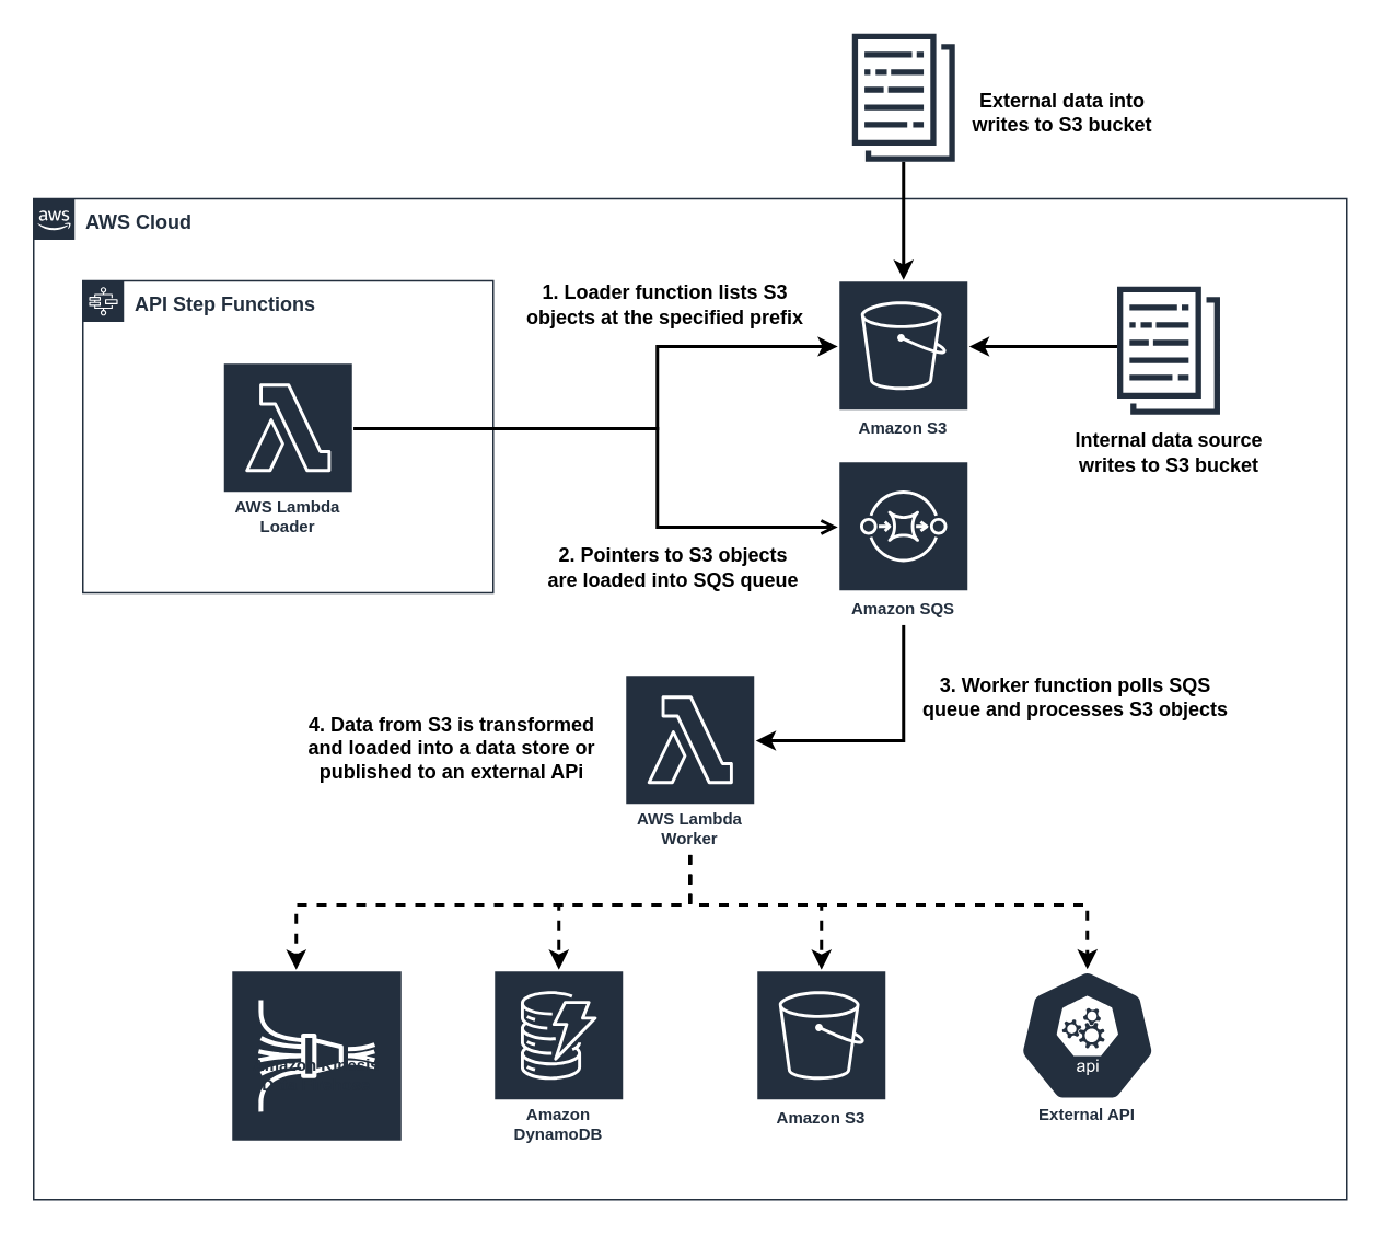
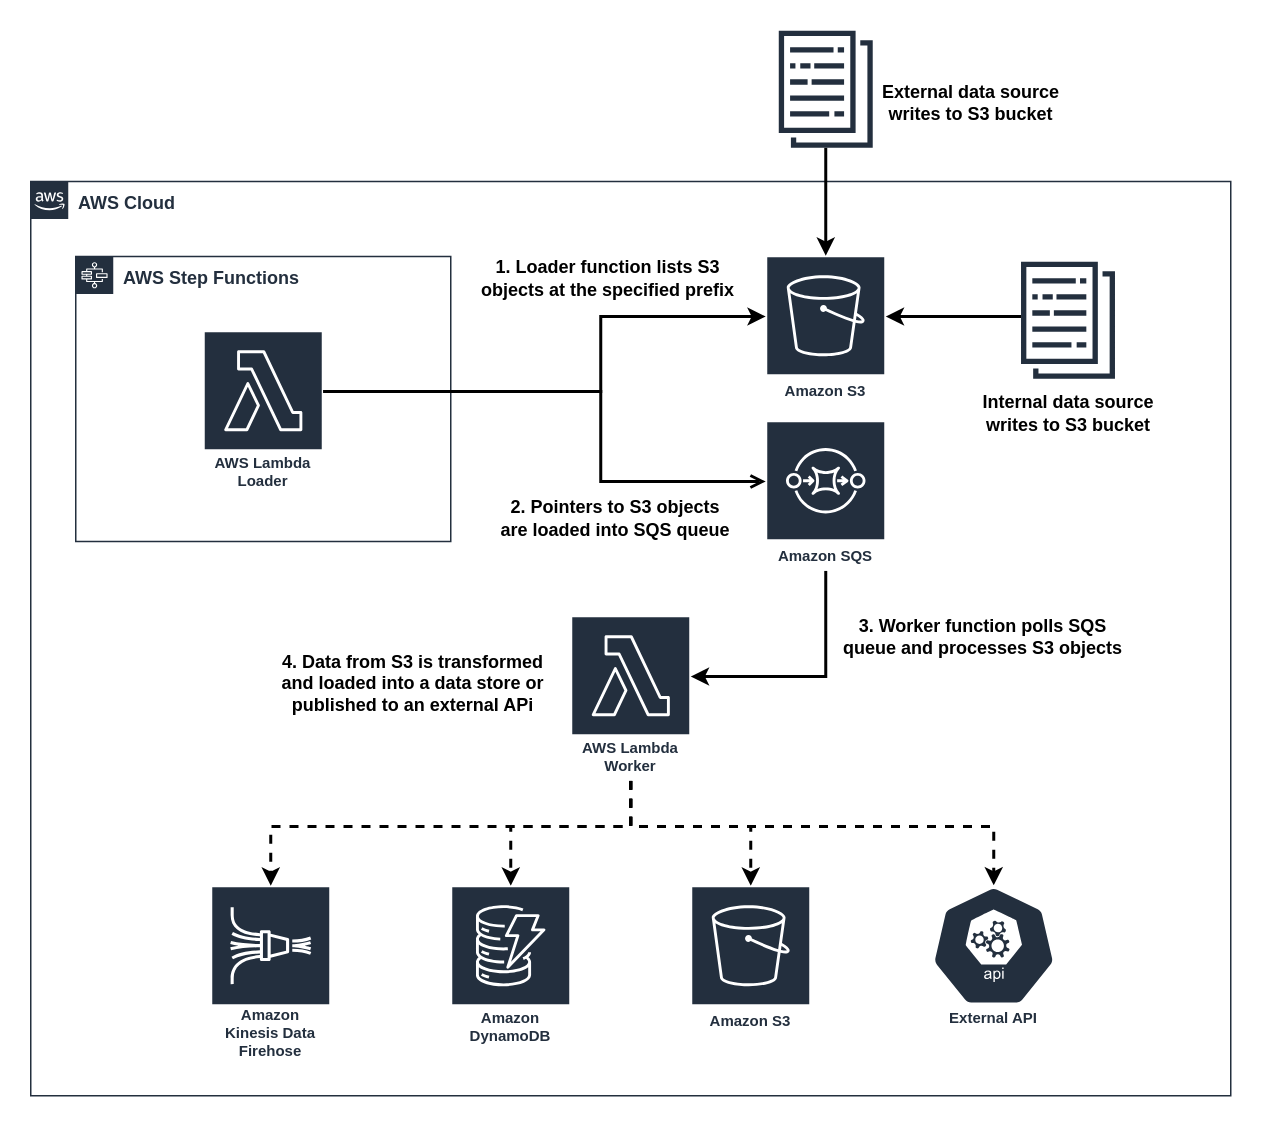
- <mxCell id="32" value="&lt;b&gt;External data into writes to S3 bucket&lt;/b&gt;" style="text;strokeColor=none;align=center;fillColor=none;html=1;verticalAlign=middle;whiteSpace=wrap;rounded=0;" vertex="1" parent="1"><mxGeometry x="581.5" y="53" width="130" height="30" as="geometry" /></mxCell>
+ <mxCell id="32" value="&lt;b&gt;External data source writes to S3 bucket&lt;/b&gt;" style="text;strokeColor=none;align=center;fillColor=none;html=1;verticalAlign=middle;whiteSpace=wrap;rounded=0;" vertex="1" parent="1"><mxGeometry x="581.5" y="53" width="130" height="30" as="geometry" /></mxCell>
- <mxCell id="5" value="&lt;font color=&quot;#232f3e&quot;&gt;&lt;b&gt;API Step Functions&lt;/b&gt;&lt;/font&gt;" style="points=[[0,0],[0.25,0],[0.5,0],[0.75,0],[1,0],[1,0.25],[1,0.5],[1,0.75],[1,1],[0.75,1],[0.5,1],[0.25,1],[0,1],[0,0.75],[0,0.5],[0,0.25]];outlineConnect=0;gradientColor=none;html=1;whiteSpace=wrap;fontSize=12;fontStyle=0;container=1;pointerEvents=0;collapsible=0;recursiveResize=0;shape=mxgraph.aws4.group;grIcon=mxgraph.aws4.group_aws_step_functions_workflow;strokeColor=#232F3E;fillColor=none;verticalAlign=top;align=left;spacingLeft=30;fontColor=#CD2264;dashed=0;" vertex="1" parent="2"><mxGeometry x="30" y="50" width="250" height="190" as="geometry" /></mxCell>
+ <mxCell id="5" value="&lt;font color=&quot;#232f3e&quot;&gt;&lt;b&gt;AWS Step Functions&lt;/b&gt;&lt;/font&gt;" style="points=[[0,0],[0.25,0],[0.5,0],[0.75,0],[1,0],[1,0.25],[1,0.5],[1,0.75],[1,1],[0.75,1],[0.5,1],[0.25,1],[0,1],[0,0.75],[0,0.5],[0,0.25]];outlineConnect=0;gradientColor=none;html=1;whiteSpace=wrap;fontSize=12;fontStyle=0;container=1;pointerEvents=0;collapsible=0;recursiveResize=0;shape=mxgraph.aws4.group;grIcon=mxgraph.aws4.group_aws_step_functions_workflow;strokeColor=#232F3E;fillColor=none;verticalAlign=top;align=left;spacingLeft=30;fontColor=#CD2264;dashed=0;" vertex="1" parent="2"><mxGeometry x="30" y="50" width="250" height="190" as="geometry" /></mxCell>
- <mxCell id="4" value="Amazon Kinesis Data Firehose" style="sketch=0;outlineConnect=0;fontColor=#232F3E;gradientColor=none;strokeColor=#ffffff;fillColor=#232F3E;dashed=0;verticalLabelPosition=middle;verticalAlign=bottom;align=center;html=1;whiteSpace=wrap;fontSize=10;fontStyle=1;spacing=3;shape=mxgraph.aws4.productIcon;prIcon=mxgraph.aws4.kinesis_data_firehose;" vertex="1" parent="2"><mxGeometry x="120" y="469.5" width="105" height="80" as="geometry" /></mxCell>
+ <mxCell id="4" value="Amazon Kinesis Data Firehose" style="sketch=0;outlineConnect=0;fontColor=#232F3E;gradientColor=none;strokeColor=#ffffff;fillColor=#232F3E;dashed=0;verticalLabelPosition=middle;verticalAlign=bottom;align=center;html=1;whiteSpace=wrap;fontSize=10;fontStyle=1;spacing=3;shape=mxgraph.aws4.productIcon;prIcon=mxgraph.aws4.kinesis_data_firehose;" vertex="1" parent="2"><mxGeometry x="120" y="469.5" width="80" height="120" as="geometry" /></mxCell>
